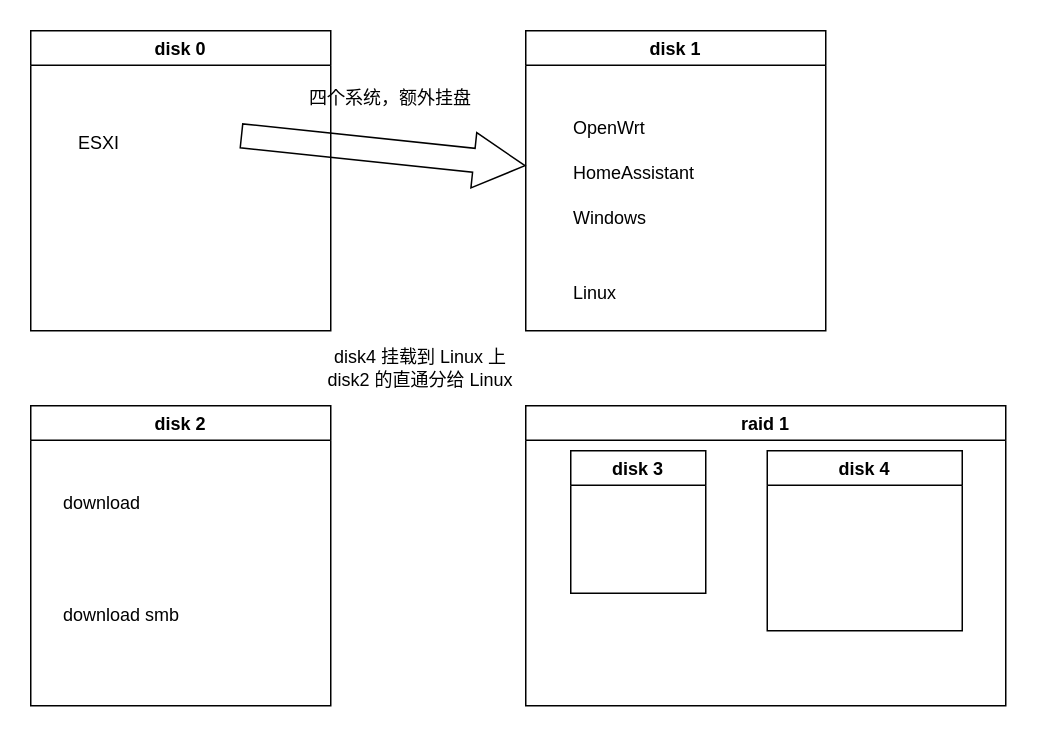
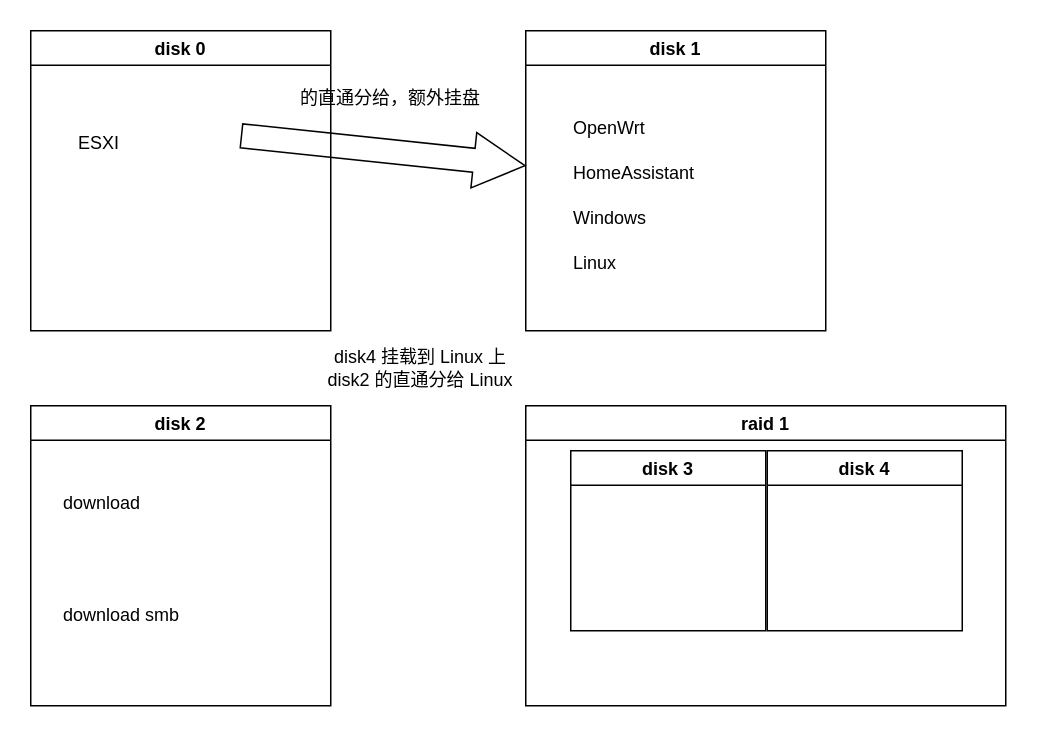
- <mxCell id="18" value="四个系统，额外挂盘" style="text;html=1;strokeColor=none;fillColor=none;align=center;verticalAlign=middle;whiteSpace=wrap;rounded=0;" vertex="1" parent="1"><mxGeometry x="190" y="50" width="140" height="30" as="geometry" /></mxCell>
+ <mxCell id="18" value="的直通分给，额外挂盘" style="text;html=1;strokeColor=none;fillColor=none;align=center;verticalAlign=middle;whiteSpace=wrap;rounded=0;" vertex="1" parent="1"><mxGeometry x="190" y="50" width="140" height="30" as="geometry" /></mxCell>
- <mxCell id="8" value="Linux" style="text;html=1;strokeColor=none;fillColor=none;align=left;verticalAlign=middle;whiteSpace=wrap;rounded=0;" vertex="1" parent="4"><mxGeometry x="30" y="160" width="60" height="30" as="geometry" /></mxCell>
+ <mxCell id="8" value="Linux" style="text;html=1;strokeColor=none;fillColor=none;align=left;verticalAlign=middle;whiteSpace=wrap;rounded=0;" vertex="1" parent="4"><mxGeometry x="30" y="140" width="60" height="30" as="geometry" /></mxCell>
- <mxCell id="13" value="disk 3" style="swimlane;" vertex="1" parent="12"><mxGeometry x="30" y="30" width="90" height="95" as="geometry" /></mxCell>
+ <mxCell id="13" value="disk 3" style="swimlane;" vertex="1" parent="12"><mxGeometry x="30" y="30" width="130" height="120" as="geometry" /></mxCell>
